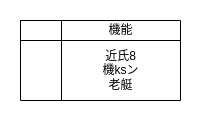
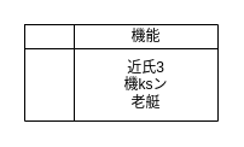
- <mxCell id="8" value="近氏8&lt;br&gt;機ksン&lt;br&gt;老艇" style="shape=partialRectangle;html=1;whiteSpace=wrap;connectable=0;overflow=hidden;fillColor=none;top=0;left=0;bottom=0;right=0;pointerEvents=1;" parent="6" vertex="1"><mxGeometry x="41" width="119" height="60" as="geometry"><mxRectangle width="119" height="60" as="alternateBounds" /></mxGeometry></mxCell>
+ <mxCell id="8" value="近氏3&lt;br&gt;機ksン&lt;br&gt;老艇" style="shape=partialRectangle;html=1;whiteSpace=wrap;connectable=0;overflow=hidden;fillColor=none;top=0;left=0;bottom=0;right=0;pointerEvents=1;" parent="6" vertex="1"><mxGeometry x="41" width="119" height="60" as="geometry"><mxRectangle width="119" height="60" as="alternateBounds" /></mxGeometry></mxCell>
